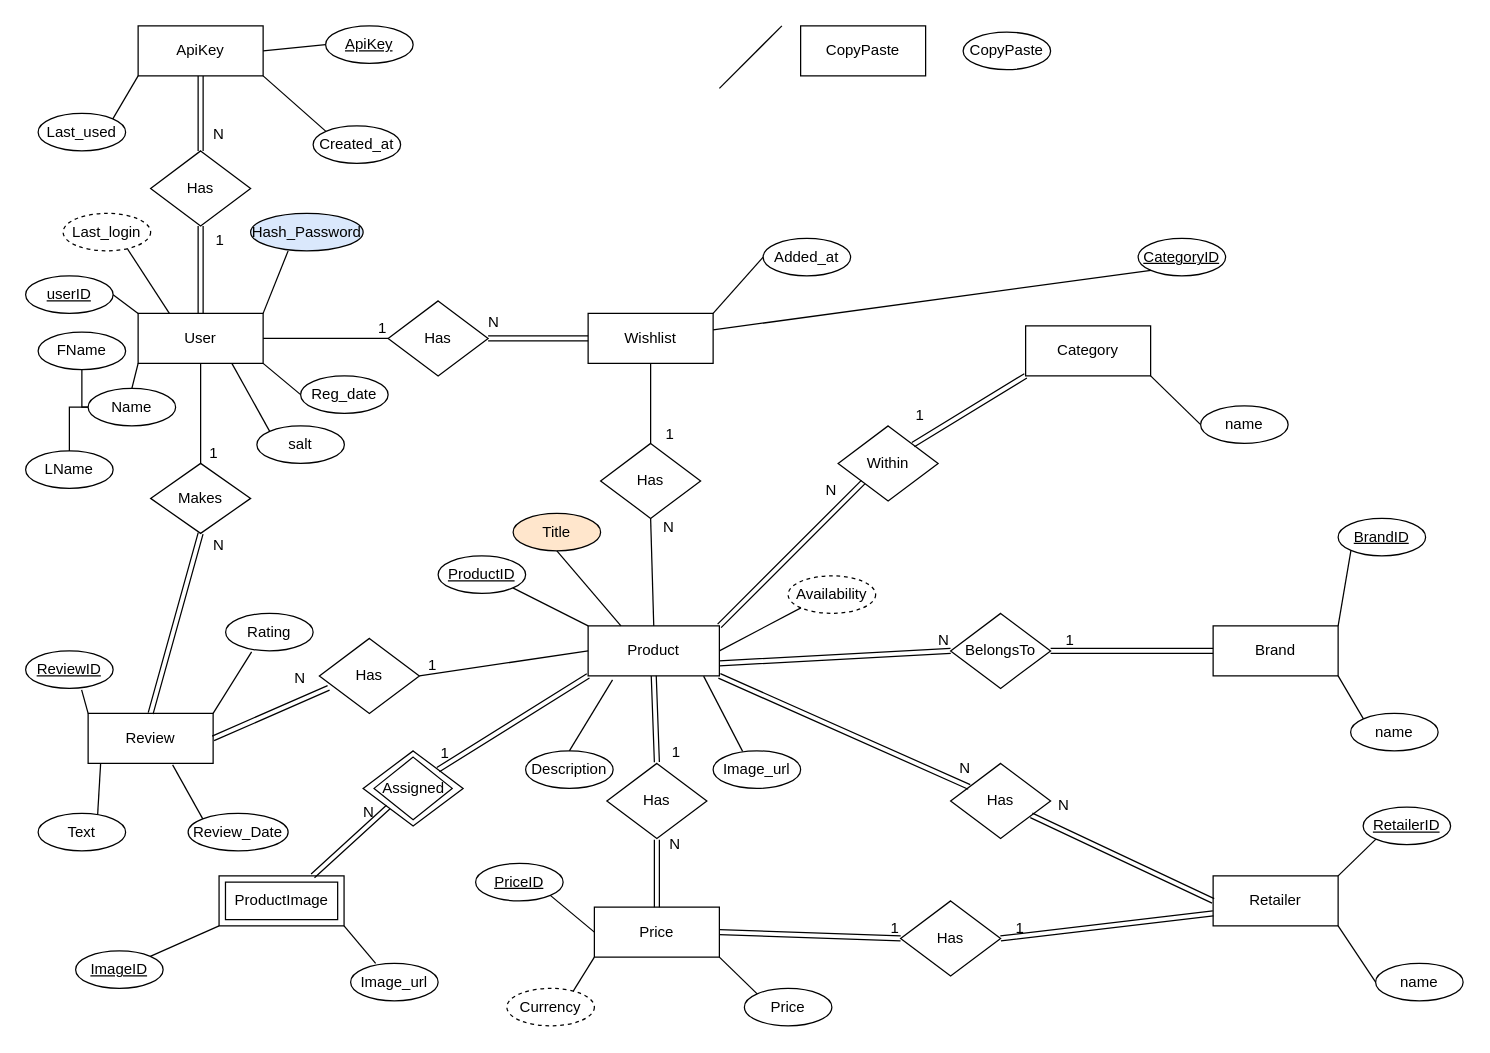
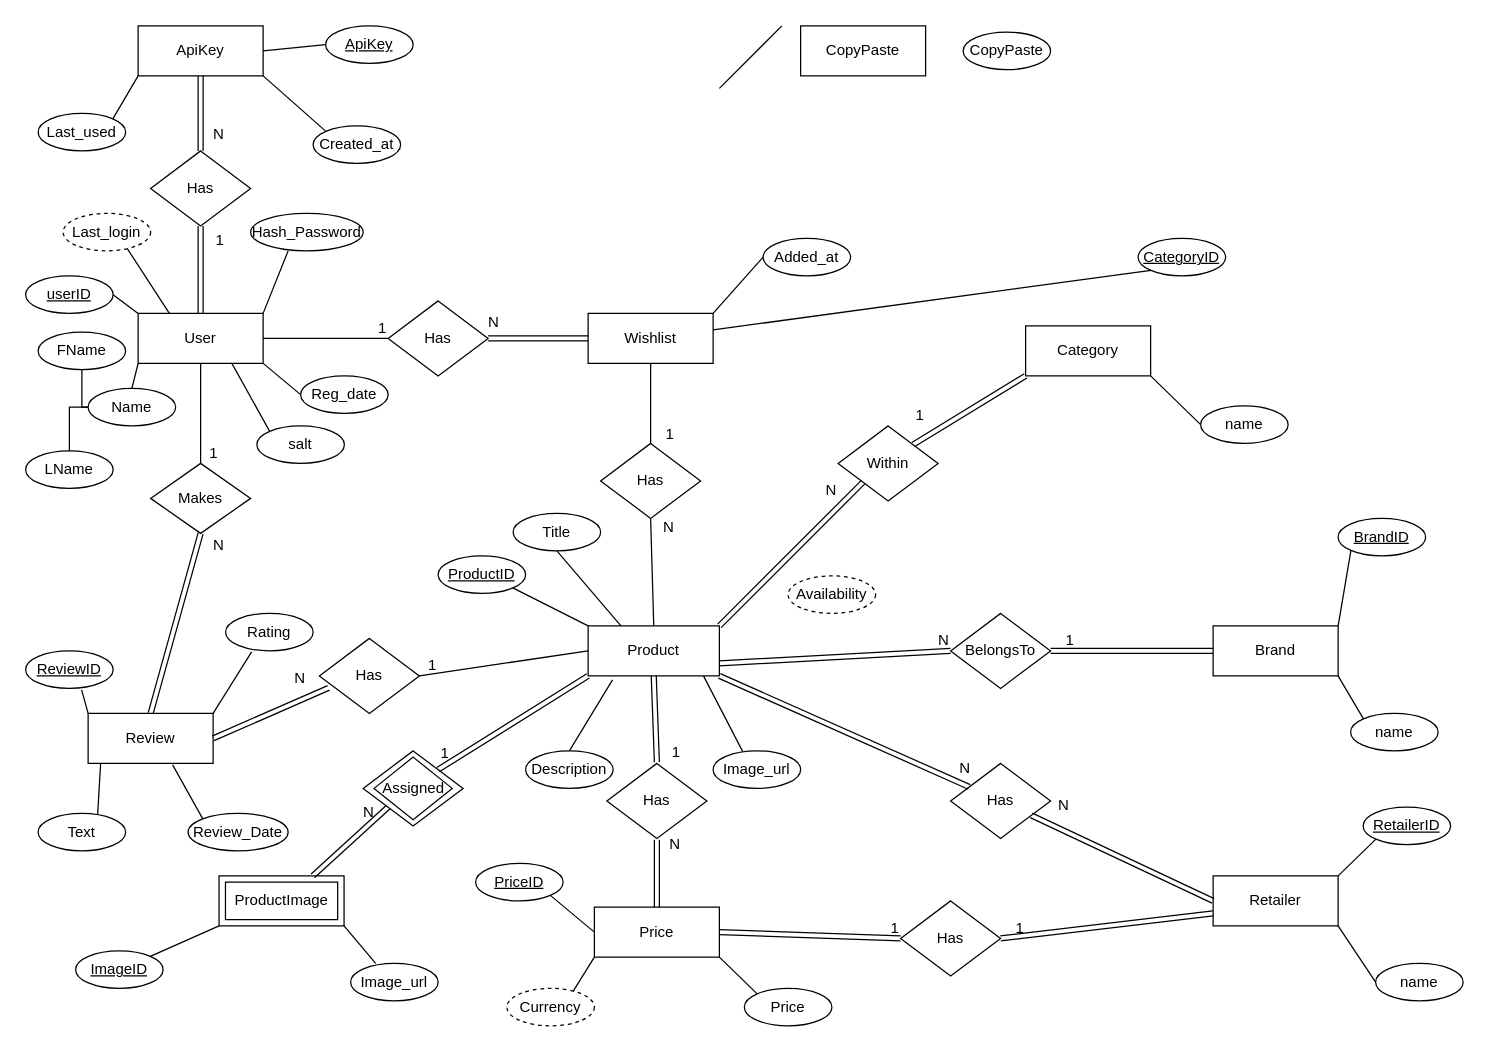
- <mxCell id="43" value="Hash_Password" style="ellipse;whiteSpace=wrap;html=1;fillColor=#dae8fc;" vertex="1" parent="1"><mxGeometry x="200" y="170" width="90" height="30" as="geometry" /></mxCell>
+ <mxCell id="43" value="Hash_Password" style="ellipse;whiteSpace=wrap;html=1;" vertex="1" parent="1"><mxGeometry x="200" y="170" width="90" height="30" as="geometry" /></mxCell>
- <mxCell id="57" value="Title" style="ellipse;whiteSpace=wrap;html=1;fillColor=#ffe6cc;" vertex="1" parent="1"><mxGeometry x="410" y="410" width="70" height="30" as="geometry" /></mxCell>
+ <mxCell id="57" value="Title" style="ellipse;whiteSpace=wrap;html=1;" vertex="1" parent="1"><mxGeometry x="410" y="410" width="70" height="30" as="geometry" /></mxCell>
- <mxCell id="63" value="" style="endArrow=none;html=1;rounded=0;entryX=0;entryY=1;entryDx=0;entryDy=0;exitX=1;exitY=0.5;exitDx=0;exitDy=0;" edge="1" parent="1" source="5" target="60"><mxGeometry width="50" height="50" relative="1" as="geometry"><mxPoint x="450" y="220" as="sourcePoint" /><mxPoint x="500" y="170" as="targetPoint" /></mxGeometry></mxCell>
